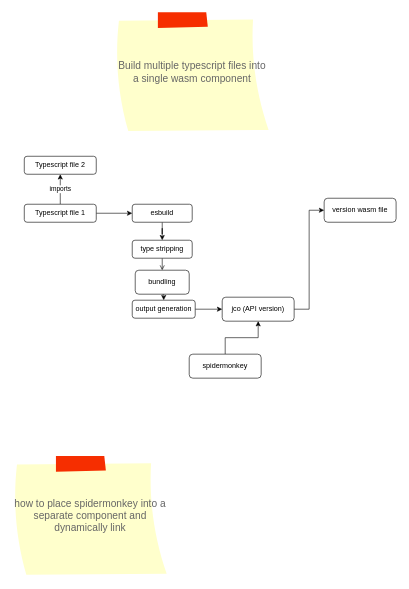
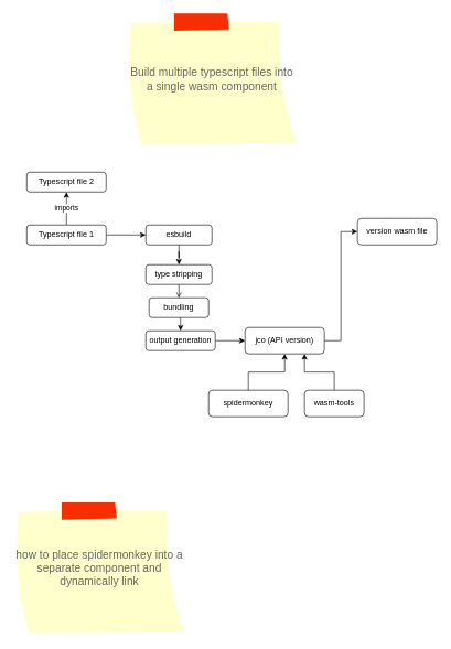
- <mxCell id="15" value="bundling" style="rounded=1;whiteSpace=wrap;html=1;" vertex="1" parent="1"><mxGeometry x="225" y="450" width="90" height="40" as="geometry" /></mxCell>
+ <mxCell id="15" value="bundling" style="rounded=1;whiteSpace=wrap;html=1;" vertex="1" parent="1"><mxGeometry x="225" y="450" width="90" height="30" as="geometry" /></mxCell>
+ <mxCell id="8" style="edgeStyle=orthogonalEdgeStyle;rounded=0;orthogonalLoop=1;jettySize=auto;html=1;entryX=0.75;entryY=1;entryDx=0;entryDy=0;" edge="1" parent="1" source="9" target="7"><mxGeometry relative="1" as="geometry" /></mxCell>
+ <mxCell id="9" value="wasm-tools" style="rounded=1;whiteSpace=wrap;html=1;" vertex="1" parent="1"><mxGeometry x="460" y="590" width="90" height="40" as="geometry" /></mxCell>
